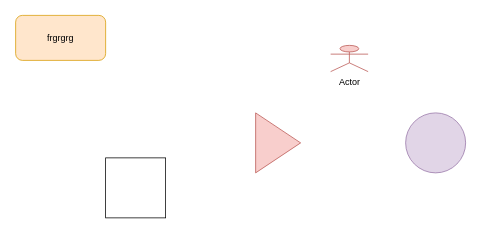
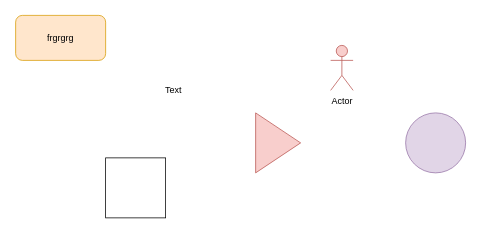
- <mxCell id="7" value="Actor" style="shape=umlActor;verticalLabelPosition=bottom;verticalAlign=top;html=1;outlineConnect=0;fillColor=#f8cecc;strokeColor=#b85450;" vertex="1" parent="1"><mxGeometry x="440" y="60" width="50" height="35" as="geometry" /></mxCell>
+ <mxCell id="7" value="Actor" style="shape=umlActor;verticalLabelPosition=bottom;verticalAlign=top;html=1;outlineConnect=0;fillColor=#f8cecc;strokeColor=#b85450;" vertex="1" parent="1"><mxGeometry x="440" y="60" width="30" height="60" as="geometry" /></mxCell>
+ <mxCell id="3" value="Text" style="text;html=1;align=center;verticalAlign=middle;resizable=0;points=[];autosize=1;strokeColor=none;fillColor=none;" parent="1" vertex="1"><mxGeometry x="210" y="110" width="40" height="20" as="geometry" /></mxCell>
